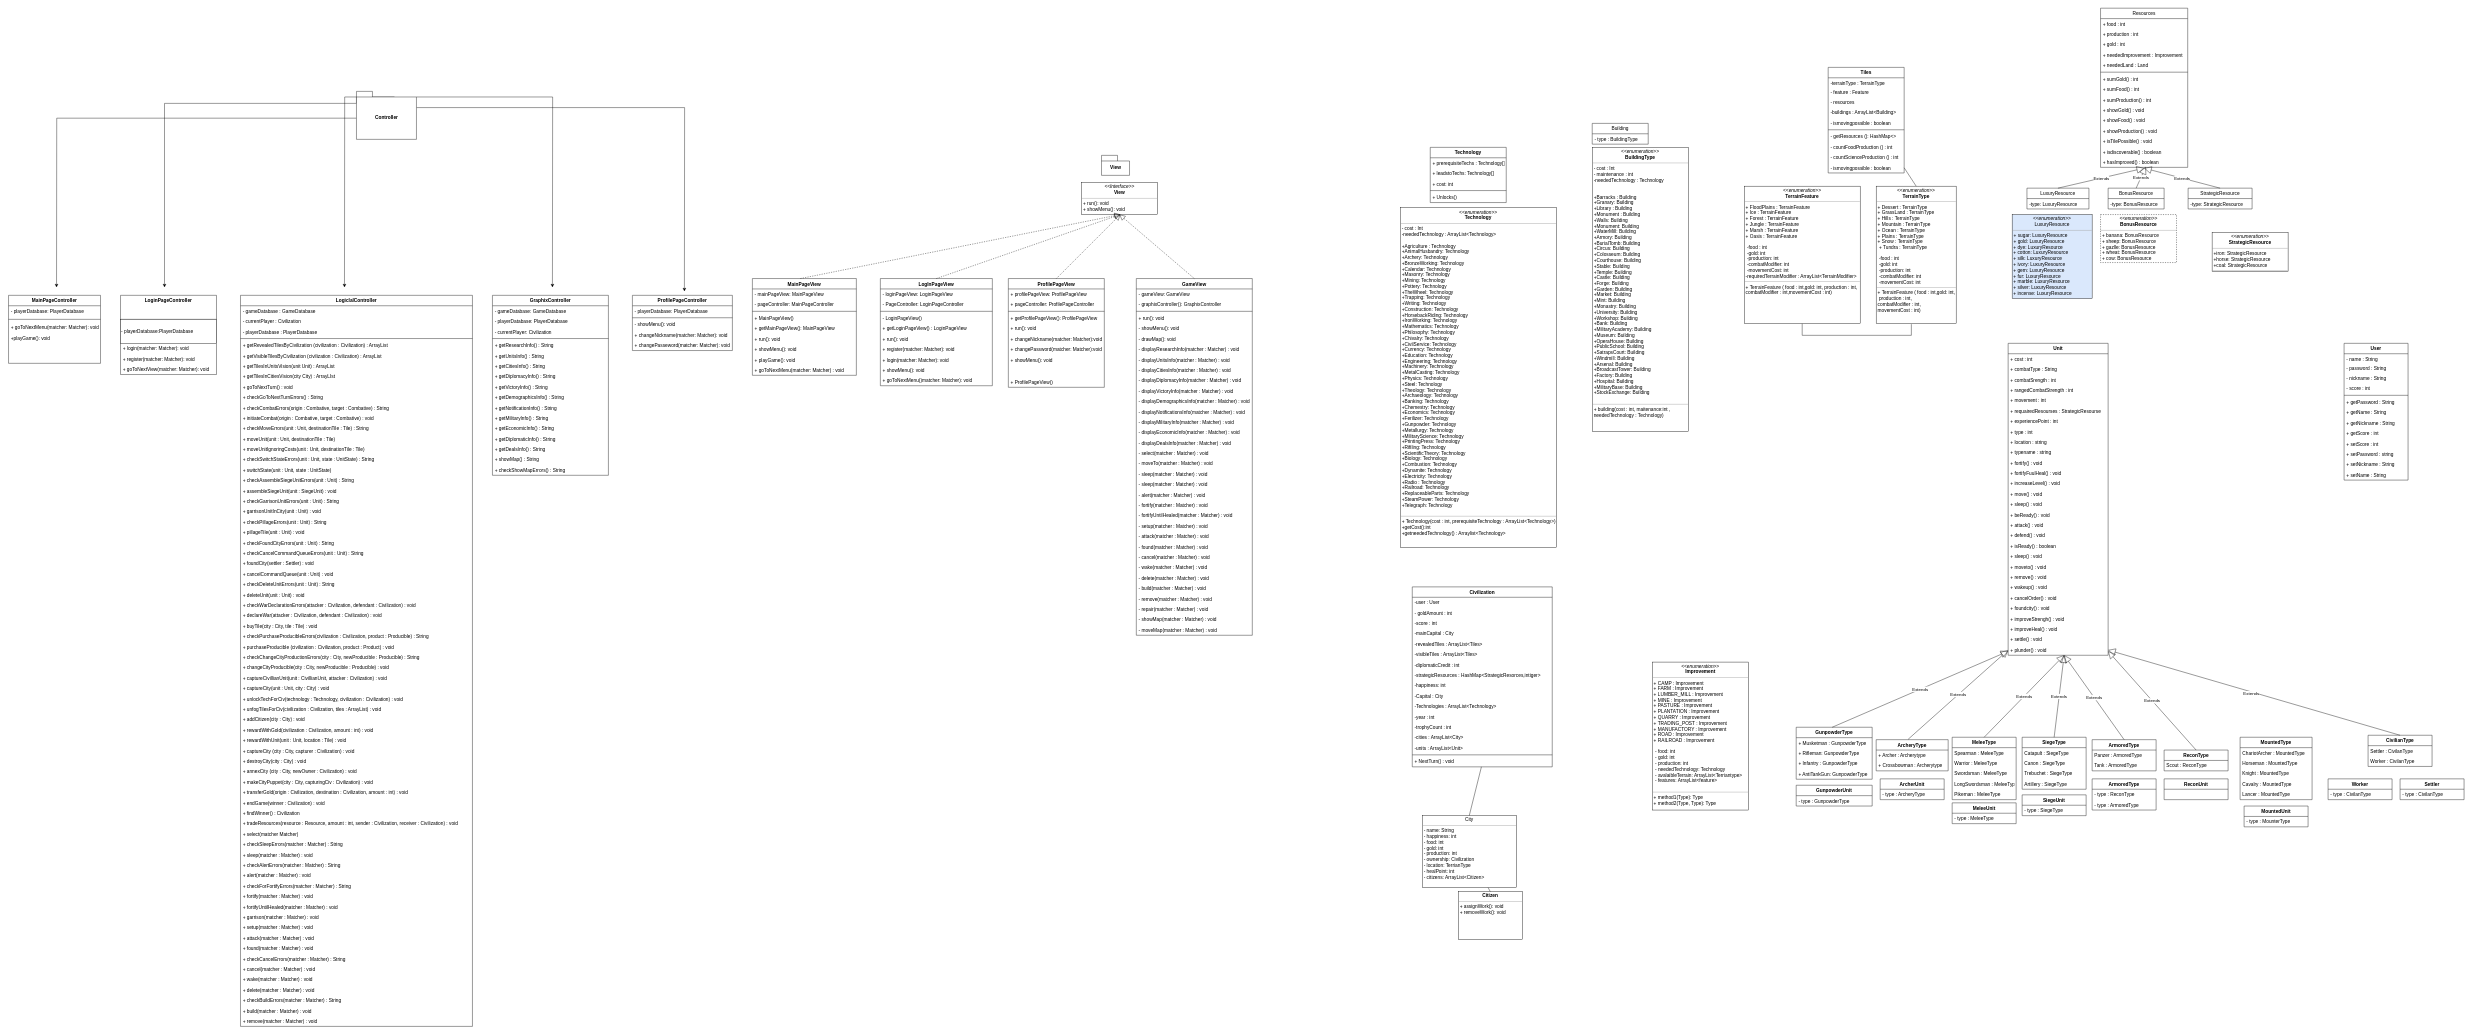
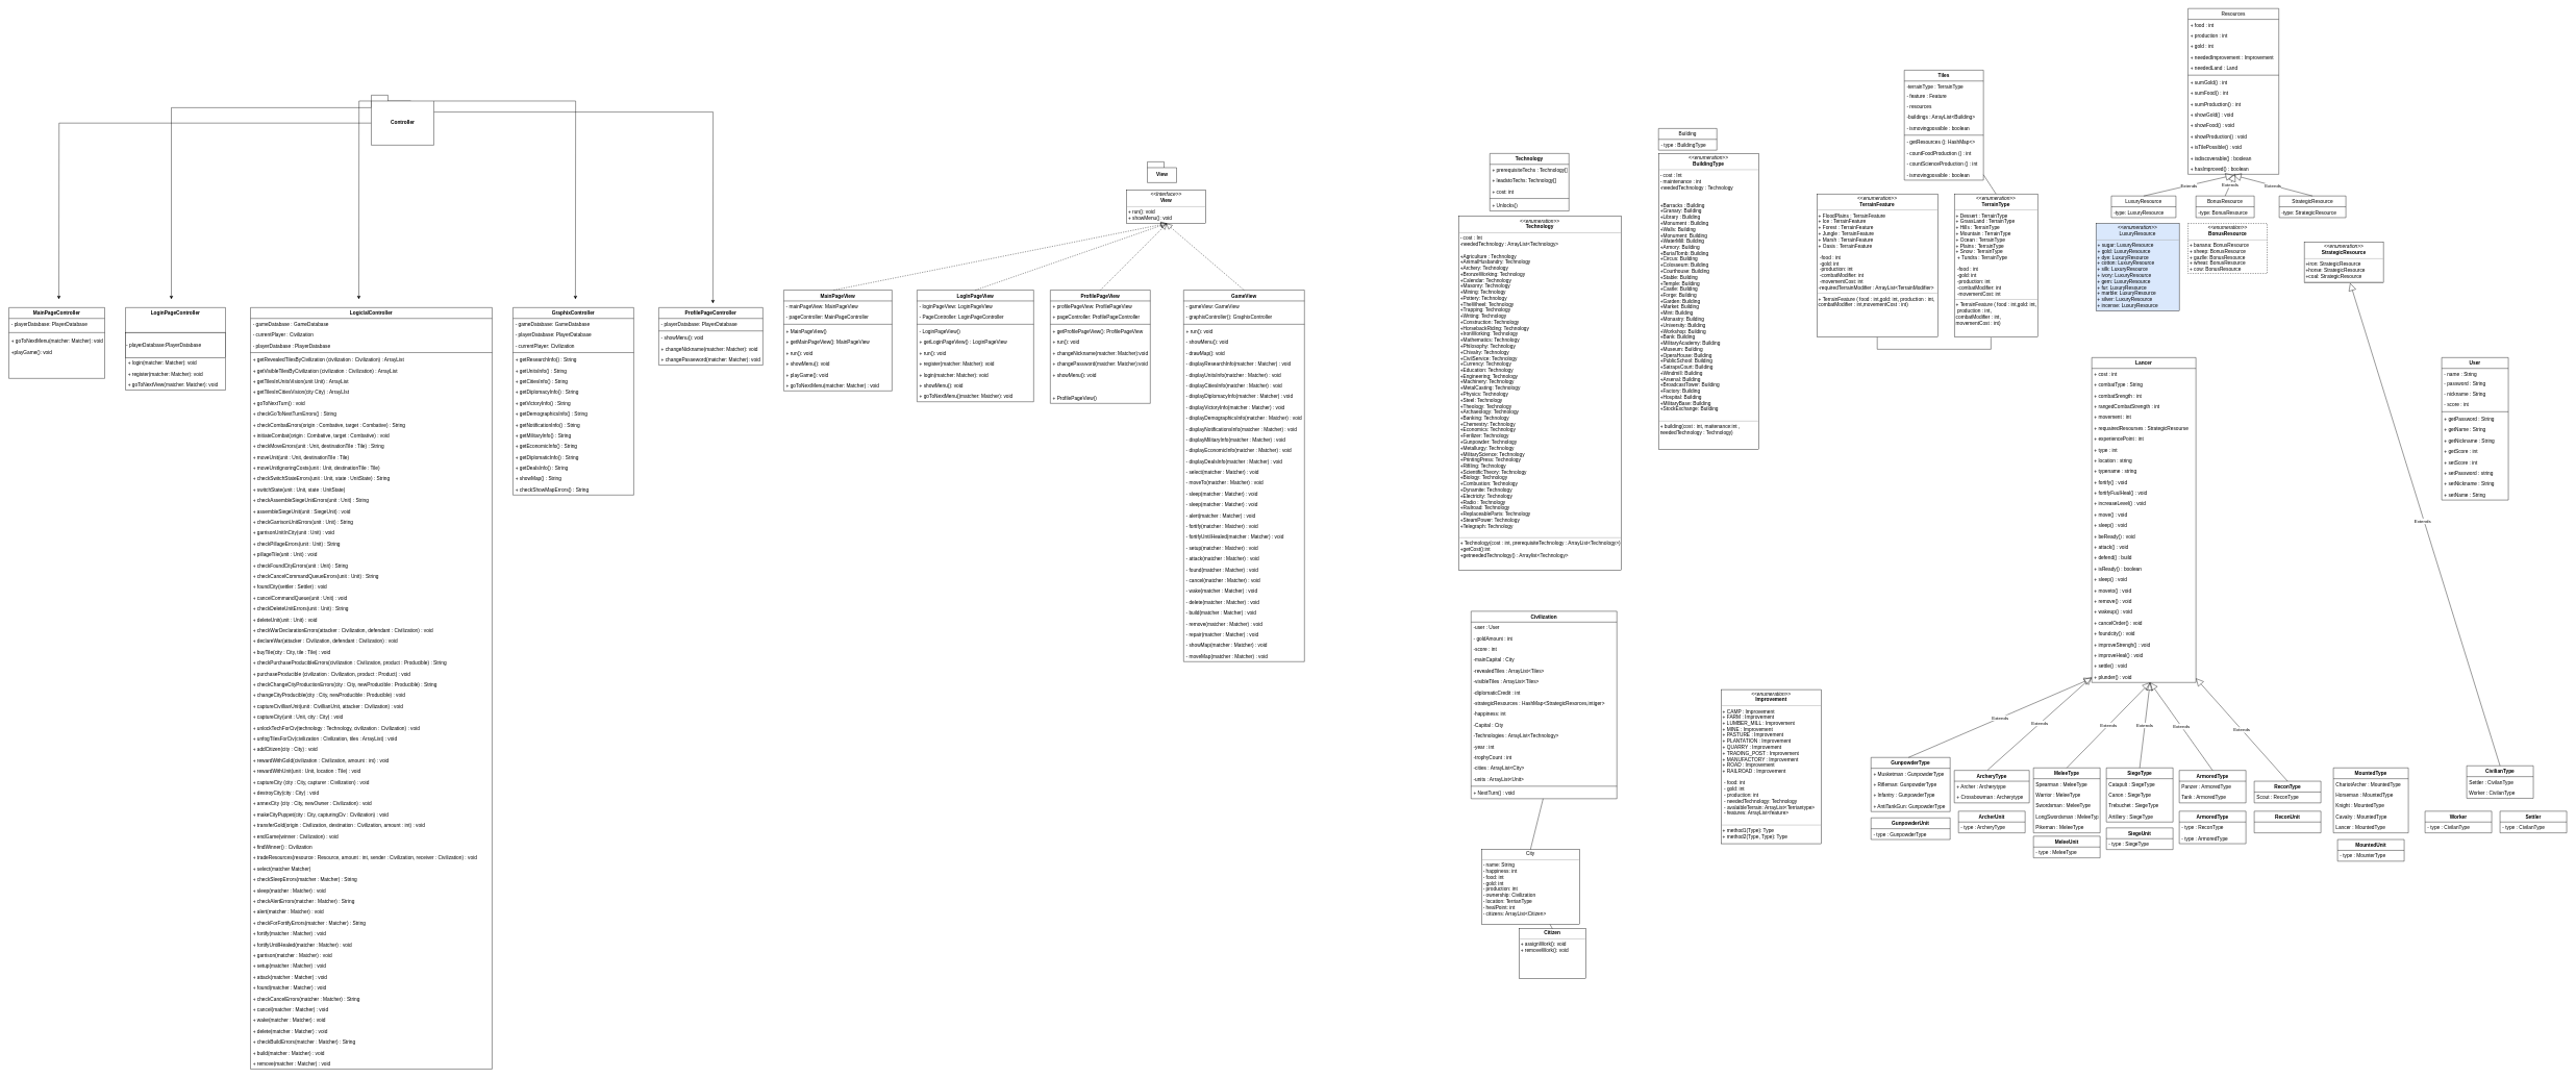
- <mxCell id="49" value="Unit" style="swimlane;fontStyle=1;align=center;verticalAlign=top;childLayout=stackLayout;horizontal=1;startSize=26;horizontalStack=0;resizeParent=1;resizeParentMax=0;resizeLast=0;collapsible=1;marginBottom=0;" vertex="1" parent="1"><mxGeometry x="5020" y="858" width="250" height="780" as="geometry" /></mxCell>
+ <mxCell id="49" value="Lancer" style="swimlane;fontStyle=1;align=center;verticalAlign=top;childLayout=stackLayout;horizontal=1;startSize=26;horizontalStack=0;resizeParent=1;resizeParentMax=0;resizeLast=0;collapsible=1;marginBottom=0;" vertex="1" parent="1"><mxGeometry x="5020" y="858" width="250" height="780" as="geometry" /></mxCell>
- <mxCell id="67" value="+ defend() : void" style="text;strokeColor=none;fillColor=none;align=left;verticalAlign=top;spacingLeft=4;spacingRight=4;overflow=hidden;rotatable=0;points=[[0,0.5],[1,0.5]];portConstraint=eastwest;" vertex="1" parent="49"><mxGeometry y="468" width="250" height="26" as="geometry" /></mxCell>
+ <mxCell id="67" value="+ defend() : build" style="text;strokeColor=none;fillColor=none;align=left;verticalAlign=top;spacingLeft=4;spacingRight=4;overflow=hidden;rotatable=0;points=[[0,0.5],[1,0.5]];portConstraint=eastwest;" vertex="1" parent="49"><mxGeometry y="468" width="250" height="26" as="geometry" /></mxCell>
- <mxCell id="226" value="Extends" style="endArrow=block;endSize=16;endFill=0;html=1;rounded=0;entryX=1;entryY=0.5;entryDx=0;entryDy=0;exitX=0.5;exitY=0;exitDx=0;exitDy=0;" edge="1" parent="1" source="79" target="78"><mxGeometry x="0.017" y="4" width="160" relative="1" as="geometry"><mxPoint x="6060" y="1228" as="sourcePoint" /><mxPoint x="5220" y="1068" as="targetPoint" /><mxPoint x="1" y="1" as="offset" /></mxGeometry></mxCell>
+ <mxCell id="226" value="Extends" style="endArrow=block;endSize=16;endFill=0;html=1;rounded=0;exitX=0.5;exitY=0;exitDx=0;exitDy=0;" edge="1" parent="1" source="79" target="133"><mxGeometry x="0.017" y="4" width="160" relative="1" as="geometry"><mxPoint x="6060" y="1228" as="sourcePoint" /><mxPoint x="5220" y="1068" as="targetPoint" /><mxPoint x="1" y="1" as="offset" /></mxGeometry></mxCell>
